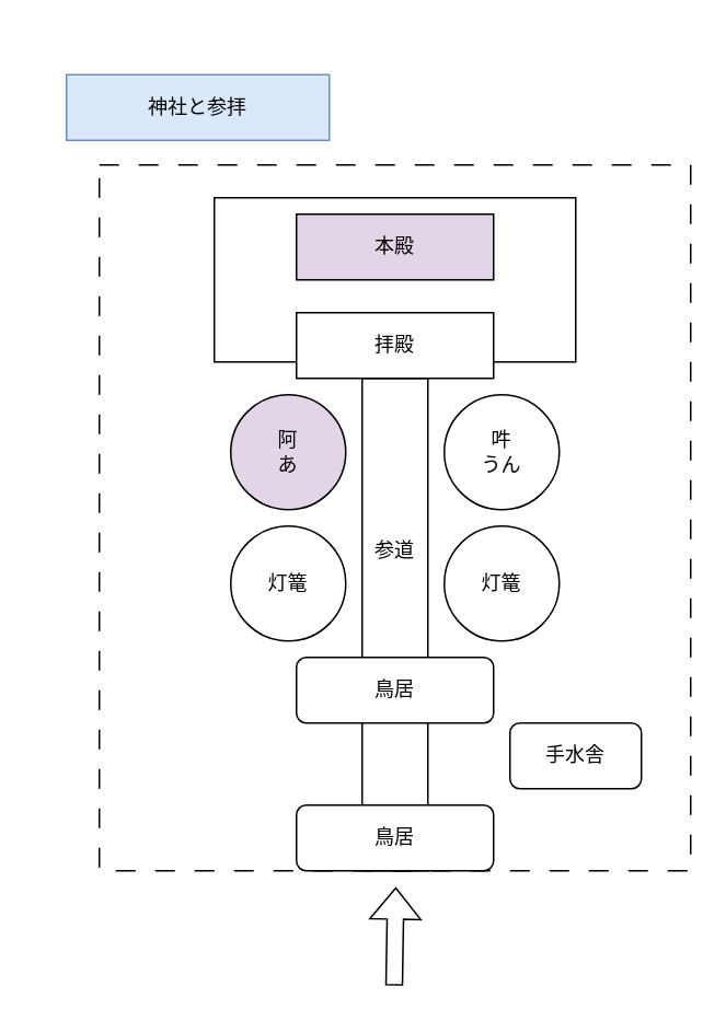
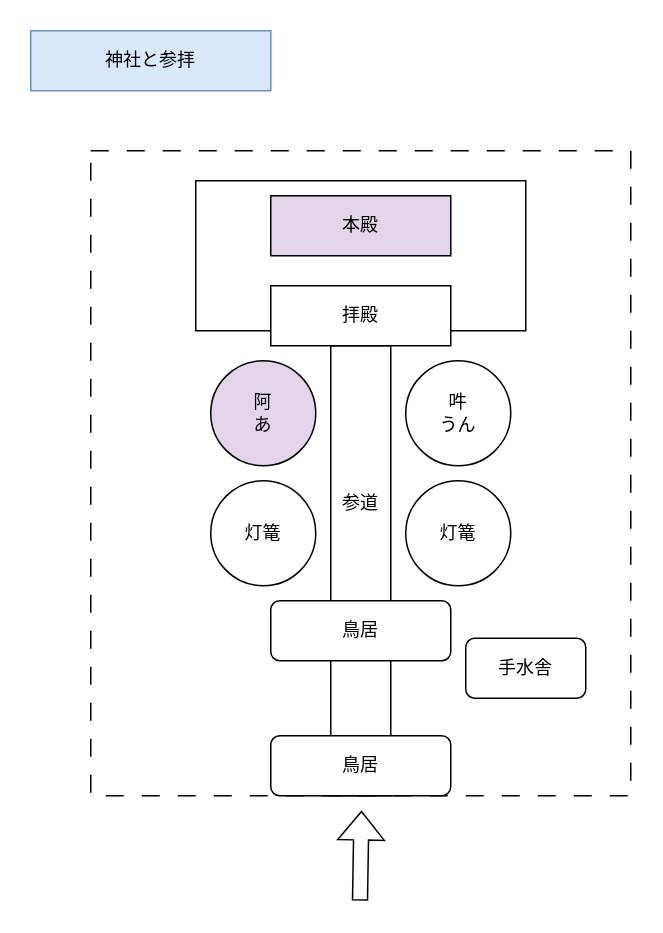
- <mxCell id="2" value="神社と参拝" style="text;html=1;align=center;verticalAlign=middle;whiteSpace=wrap;rounded=0;fillColor=#dae8fc;strokeColor=#6c8ebf;" vertex="1" parent="1"><mxGeometry x="40" y="45" width="160" height="40" as="geometry" /></mxCell>
+ <mxCell id="2" value="神社と参拝" style="text;html=1;align=center;verticalAlign=middle;whiteSpace=wrap;rounded=0;fillColor=#dae8fc;strokeColor=#6c8ebf;" vertex="1" parent="1"><mxGeometry x="20" y="20" width="160" height="40" as="geometry" /></mxCell>
- <mxCell id="16" value="手水舎" style="rounded=1;whiteSpace=wrap;html=1;" vertex="1" parent="1"><mxGeometry x="310" y="440" width="80" height="40" as="geometry" /></mxCell>
+ <mxCell id="16" value="手水舎" style="rounded=1;whiteSpace=wrap;html=1;" vertex="1" parent="1"><mxGeometry x="310" y="425" width="80" height="40" as="geometry" /></mxCell>
